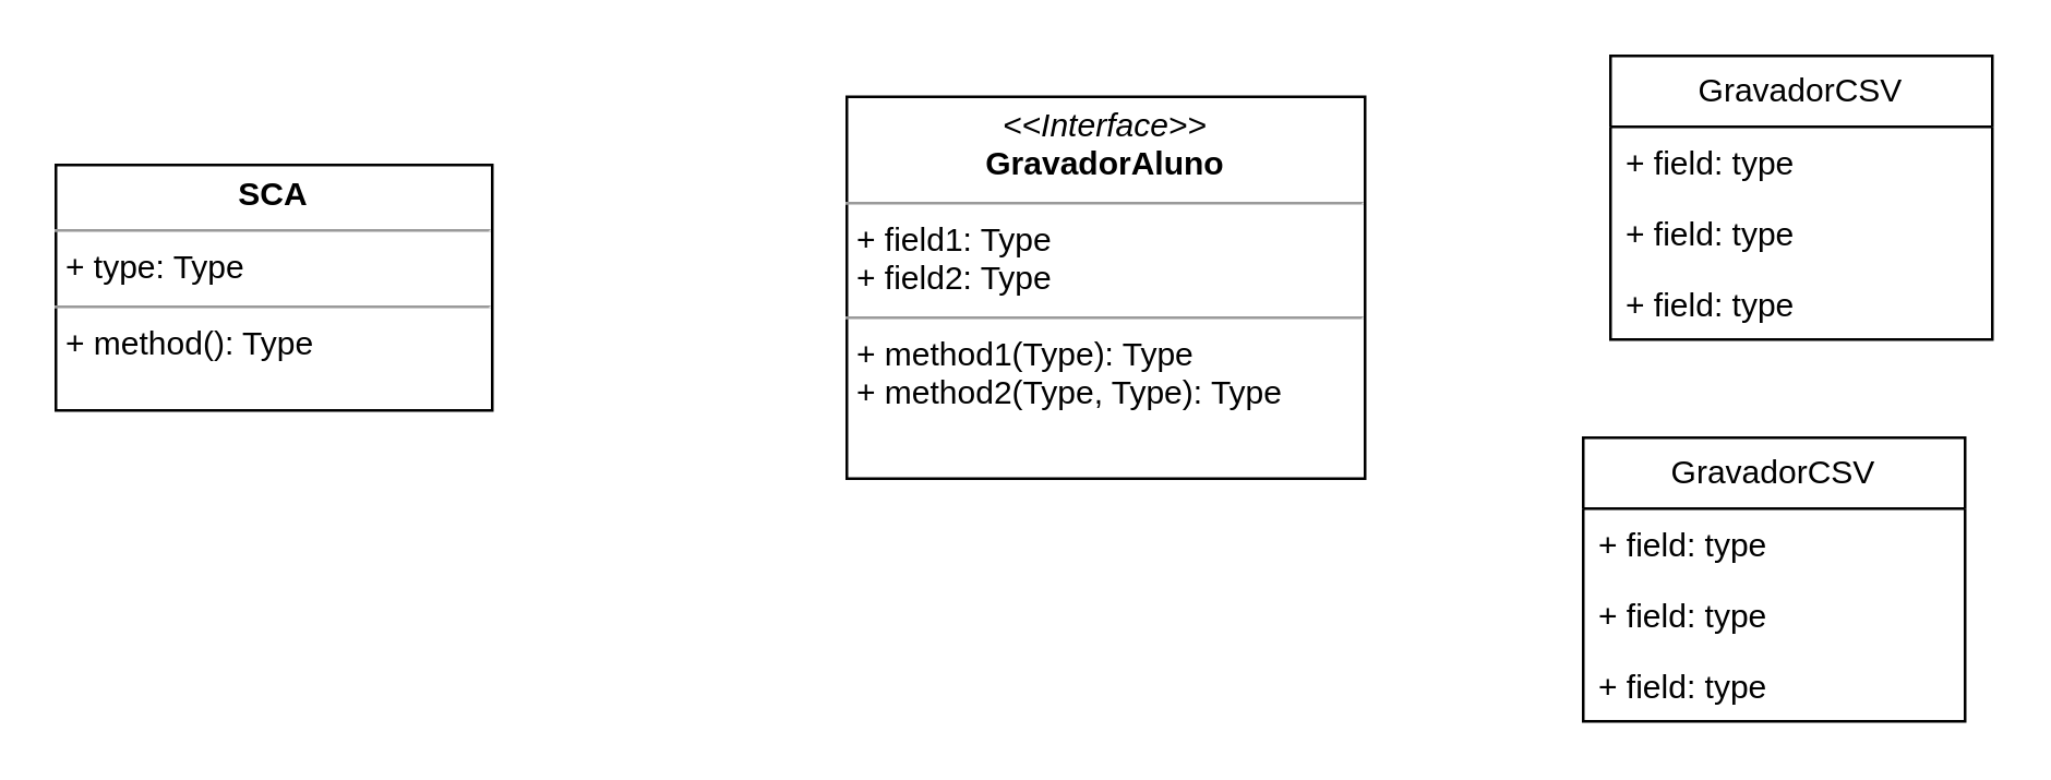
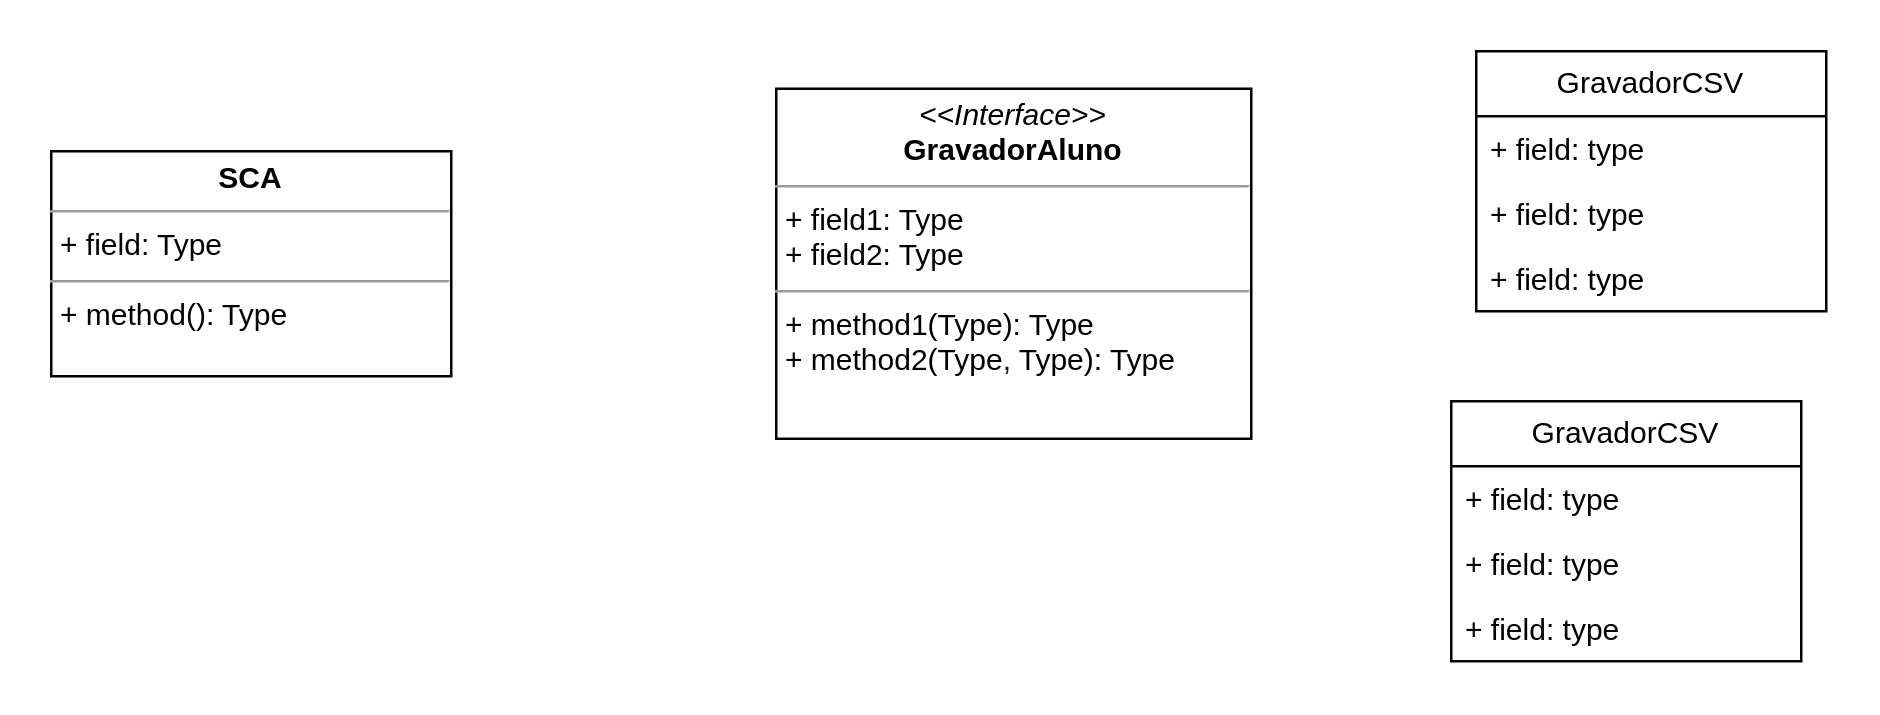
- <mxCell id="2" value="&lt;p style=&quot;margin:0px;margin-top:4px;text-align:center;&quot;&gt;&lt;b&gt;SCA&lt;/b&gt;&lt;/p&gt;&lt;hr size=&quot;1&quot;&gt;&lt;p style=&quot;margin:0px;margin-left:4px;&quot;&gt;+ type: Type&lt;/p&gt;&lt;hr size=&quot;1&quot;&gt;&lt;p style=&quot;margin:0px;margin-left:4px;&quot;&gt;+ method(): Type&lt;/p&gt;" style="verticalAlign=top;align=left;overflow=fill;html=1;whiteSpace=wrap;" vertex="1" parent="1"><mxGeometry x="20" y="60" width="160" height="90" as="geometry" /></mxCell>
+ <mxCell id="2" value="&lt;p style=&quot;margin:0px;margin-top:4px;text-align:center;&quot;&gt;&lt;b&gt;SCA&lt;/b&gt;&lt;/p&gt;&lt;hr size=&quot;1&quot;&gt;&lt;p style=&quot;margin:0px;margin-left:4px;&quot;&gt;+ field: Type&lt;/p&gt;&lt;hr size=&quot;1&quot;&gt;&lt;p style=&quot;margin:0px;margin-left:4px;&quot;&gt;+ method(): Type&lt;/p&gt;" style="verticalAlign=top;align=left;overflow=fill;html=1;whiteSpace=wrap;" vertex="1" parent="1"><mxGeometry x="20" y="60" width="160" height="90" as="geometry" /></mxCell>
